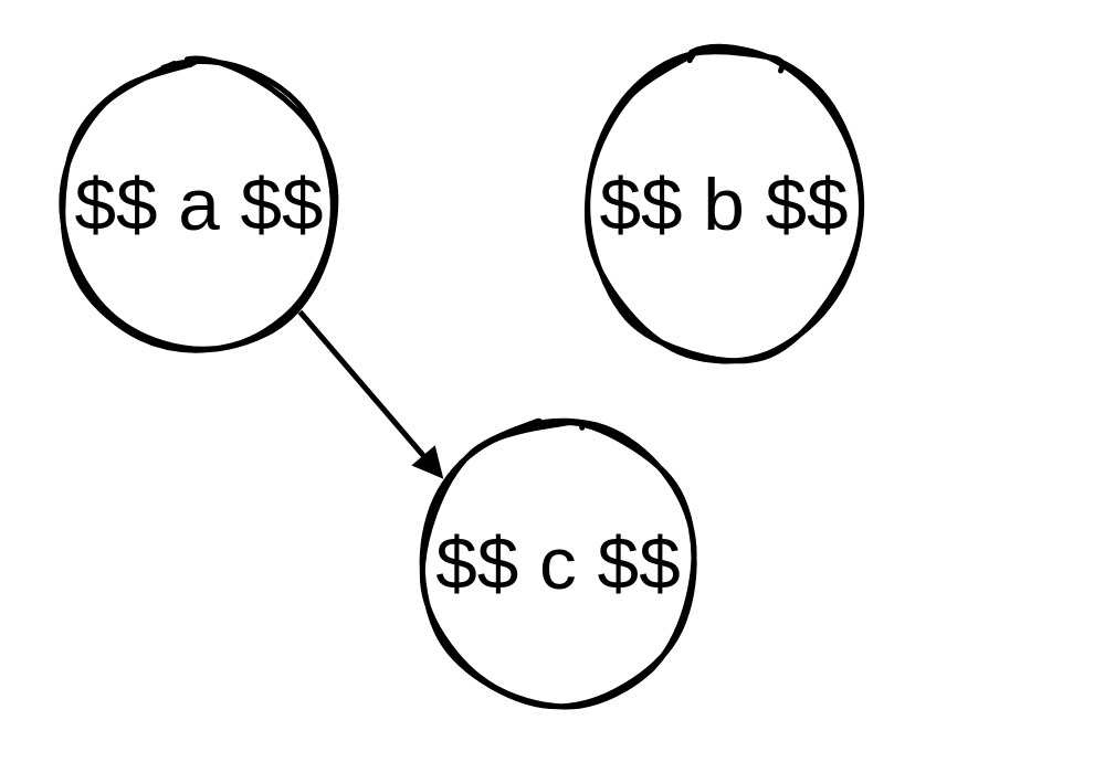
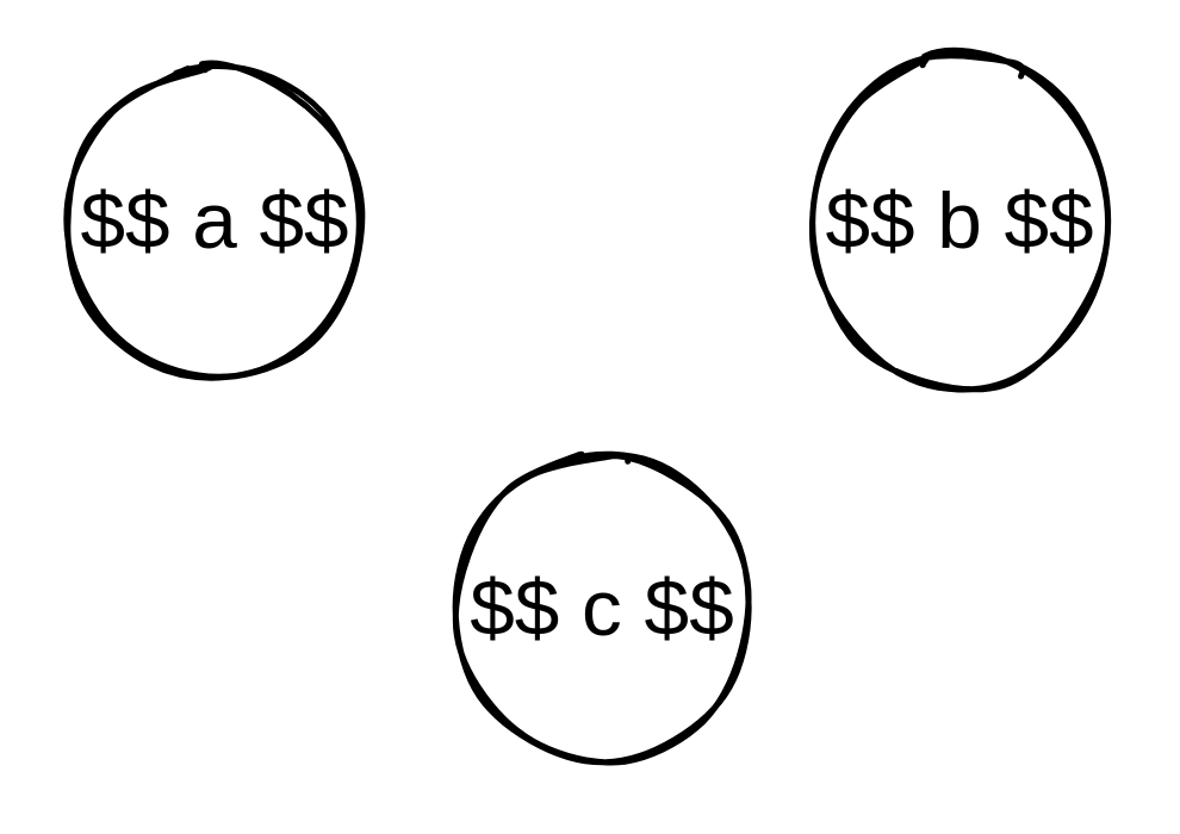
- <mxCell id="3" value="&lt;font style=&quot;font-size: 27px&quot;&gt;$$ b $$&lt;/font&gt;" style="ellipse;whiteSpace=wrap;html=1;strokeWidth=2;fillWeight=2;hachureGap=8;fillColor=none;fillStyle=solid;sketch=1;" vertex="1" parent="2"><mxGeometry x="210" y="20" width="103.5" height="108.0" as="geometry" /></mxCell>
+ <mxCell id="3" value="&lt;font style=&quot;font-size: 27px&quot;&gt;$$ b $$&lt;/font&gt;" style="ellipse;whiteSpace=wrap;html=1;strokeWidth=2;fillWeight=2;hachureGap=8;fillColor=none;fillStyle=solid;sketch=1;" vertex="1" parent="2"><mxGeometry x="270" y="20" width="103.5" height="108.0" as="geometry" /></mxCell>
- <mxCell id="6" value="" style="endArrow=none;html=1;entryX=1;entryY=1;entryDx=0;entryDy=0;endFill=0;strokeWidth=2;exitX=0.097;exitY=0.213;exitDx=0;exitDy=0;exitPerimeter=0;startArrow=block;startFill=1;" edge="1" parent="2" source="4" target="5"><mxGeometry width="50" height="50" relative="1" as="geometry"><mxPoint x="70.5" y="-34" as="sourcePoint" /><mxPoint x="260.25" y="12.992" as="targetPoint" /></mxGeometry></mxCell>
